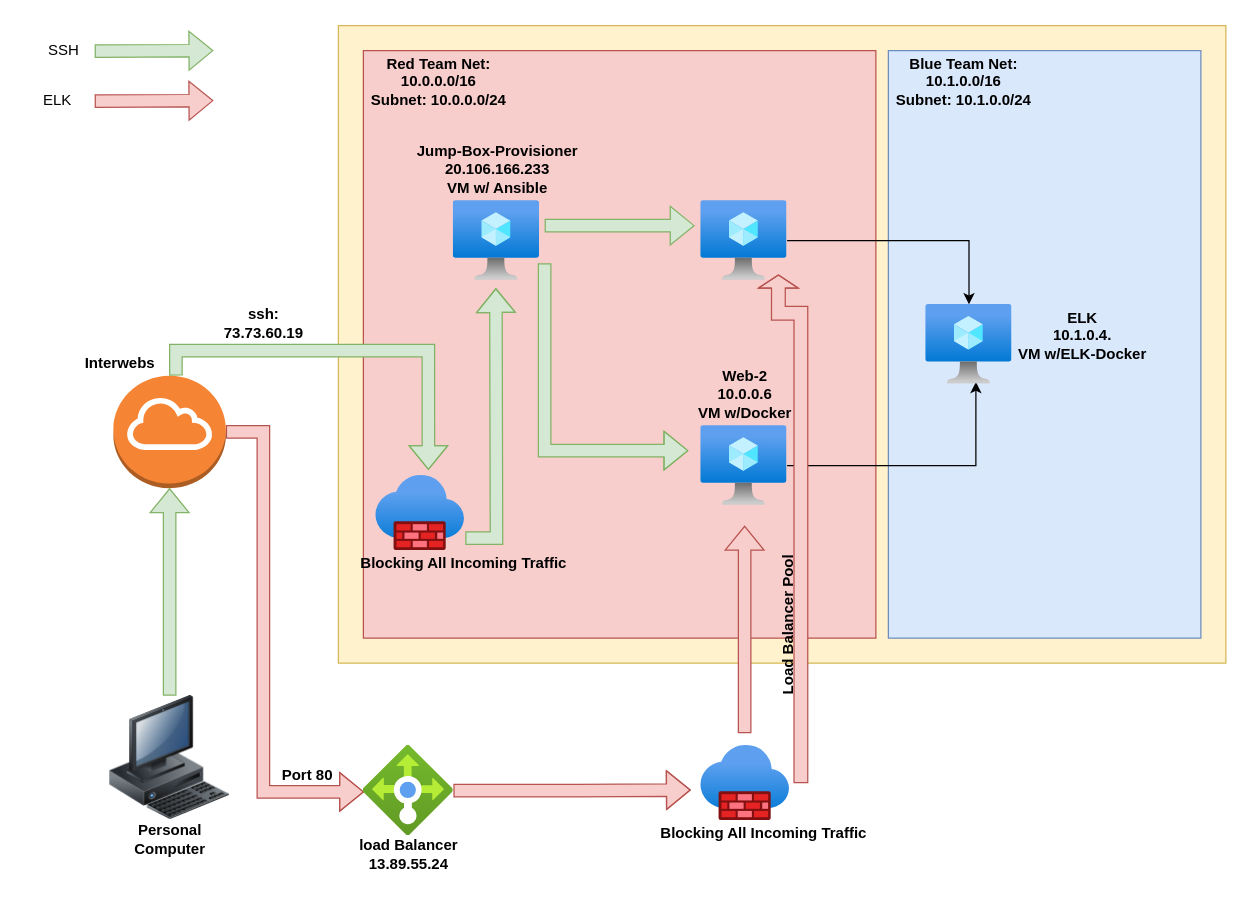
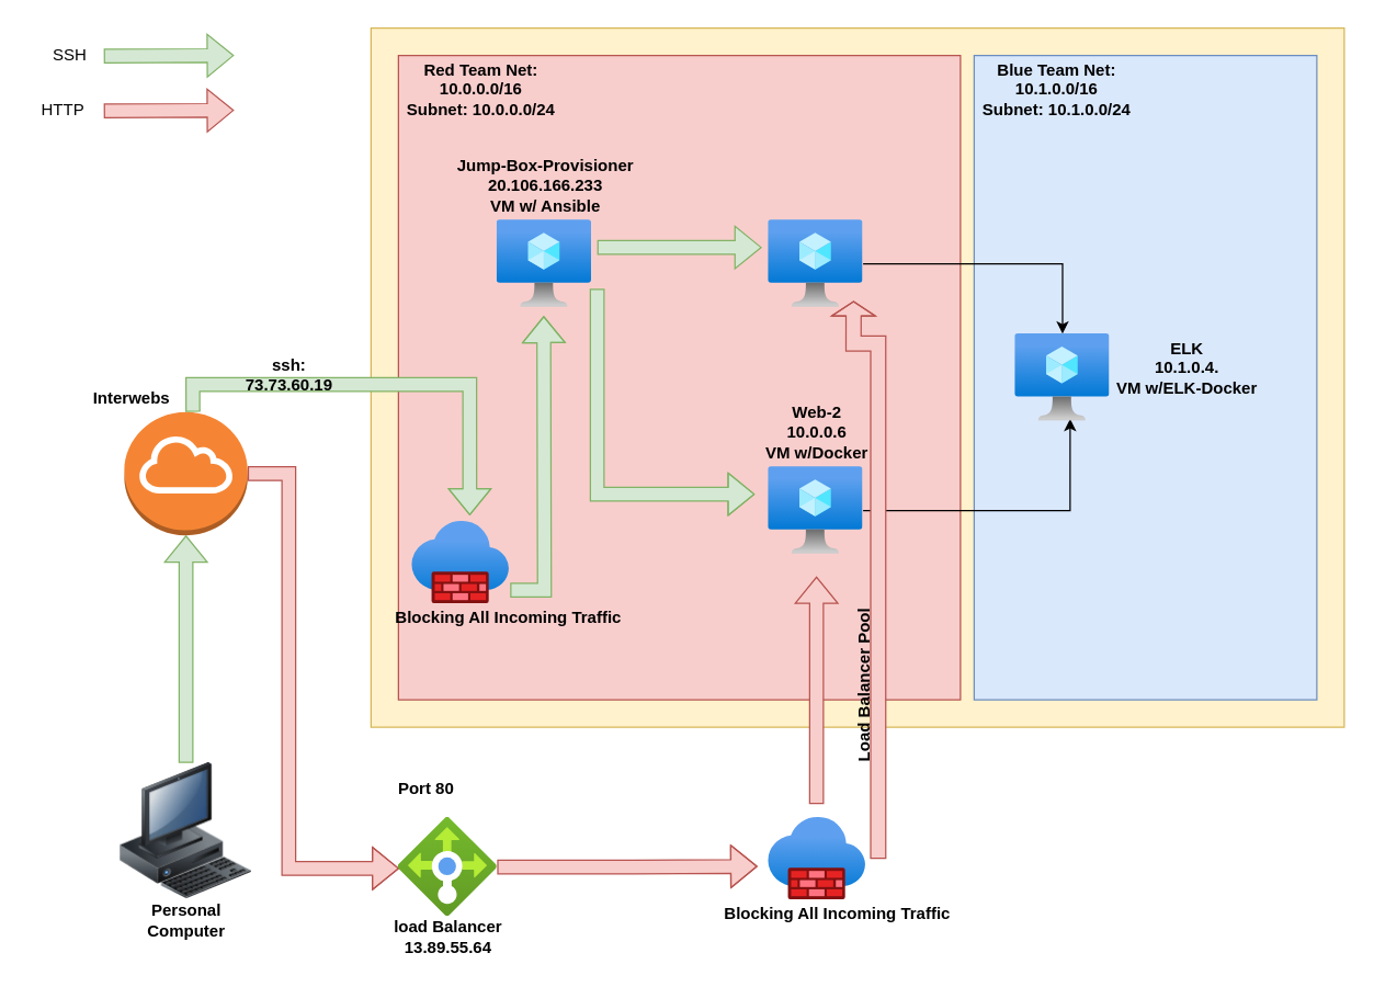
- <mxCell id="41" value="ELK" style="text;html=1;align=center;verticalAlign=middle;resizable=0;points=[];autosize=1;strokeColor=none;" vertex="1" parent="1"><mxGeometry x="20" y="70" width="50" height="20" as="geometry" /></mxCell>
+ <mxCell id="41" value="HTTP" style="text;html=1;align=center;verticalAlign=middle;resizable=0;points=[];autosize=1;strokeColor=none;" vertex="1" parent="1"><mxGeometry x="20" y="70" width="50" height="20" as="geometry" /></mxCell>
- <mxCell id="36" value="ssh:&lt;br&gt;73.73.60.19&lt;br&gt;" style="text;html=1;align=center;verticalAlign=middle;resizable=0;points=[];autosize=1;strokeColor=none;fontStyle=1" vertex="1" parent="1"><mxGeometry x="170" y="243" width="80" height="30" as="geometry" /></mxCell>
+ <mxCell id="36" value="ssh:&lt;br&gt;73.73.60.19&lt;br&gt;" style="text;html=1;align=center;verticalAlign=middle;resizable=0;points=[];autosize=1;strokeColor=none;fontStyle=1" vertex="1" parent="1"><mxGeometry x="170" y="258" width="80" height="30" as="geometry" /></mxCell>
- <mxCell id="29" value="Port 80&lt;br&gt;" style="text;html=1;align=center;verticalAlign=middle;resizable=0;points=[];autosize=1;strokeColor=none;fontStyle=1" vertex="1" parent="1"><mxGeometry x="215" y="610" width="60" height="20" as="geometry" /></mxCell>
+ <mxCell id="29" value="Port 80&lt;br&gt;" style="text;html=1;align=center;verticalAlign=middle;resizable=0;points=[];autosize=1;strokeColor=none;fontStyle=1" vertex="1" parent="1"><mxGeometry x="280" y="565" width="60" height="20" as="geometry" /></mxCell>
- <mxCell id="30" value="load Balancer&lt;br&gt;13.89.55.24&lt;br&gt;" style="text;html=1;align=center;verticalAlign=middle;resizable=0;points=[];autosize=1;strokeColor=none;fontStyle=1" vertex="1" parent="1"><mxGeometry x="281" y="668" width="90" height="30" as="geometry" /></mxCell>
+ <mxCell id="30" value="load Balancer&lt;br&gt;13.89.55.64&lt;br&gt;" style="text;html=1;align=center;verticalAlign=middle;resizable=0;points=[];autosize=1;strokeColor=none;fontStyle=1" vertex="1" parent="1"><mxGeometry x="281" y="668" width="90" height="30" as="geometry" /></mxCell>
